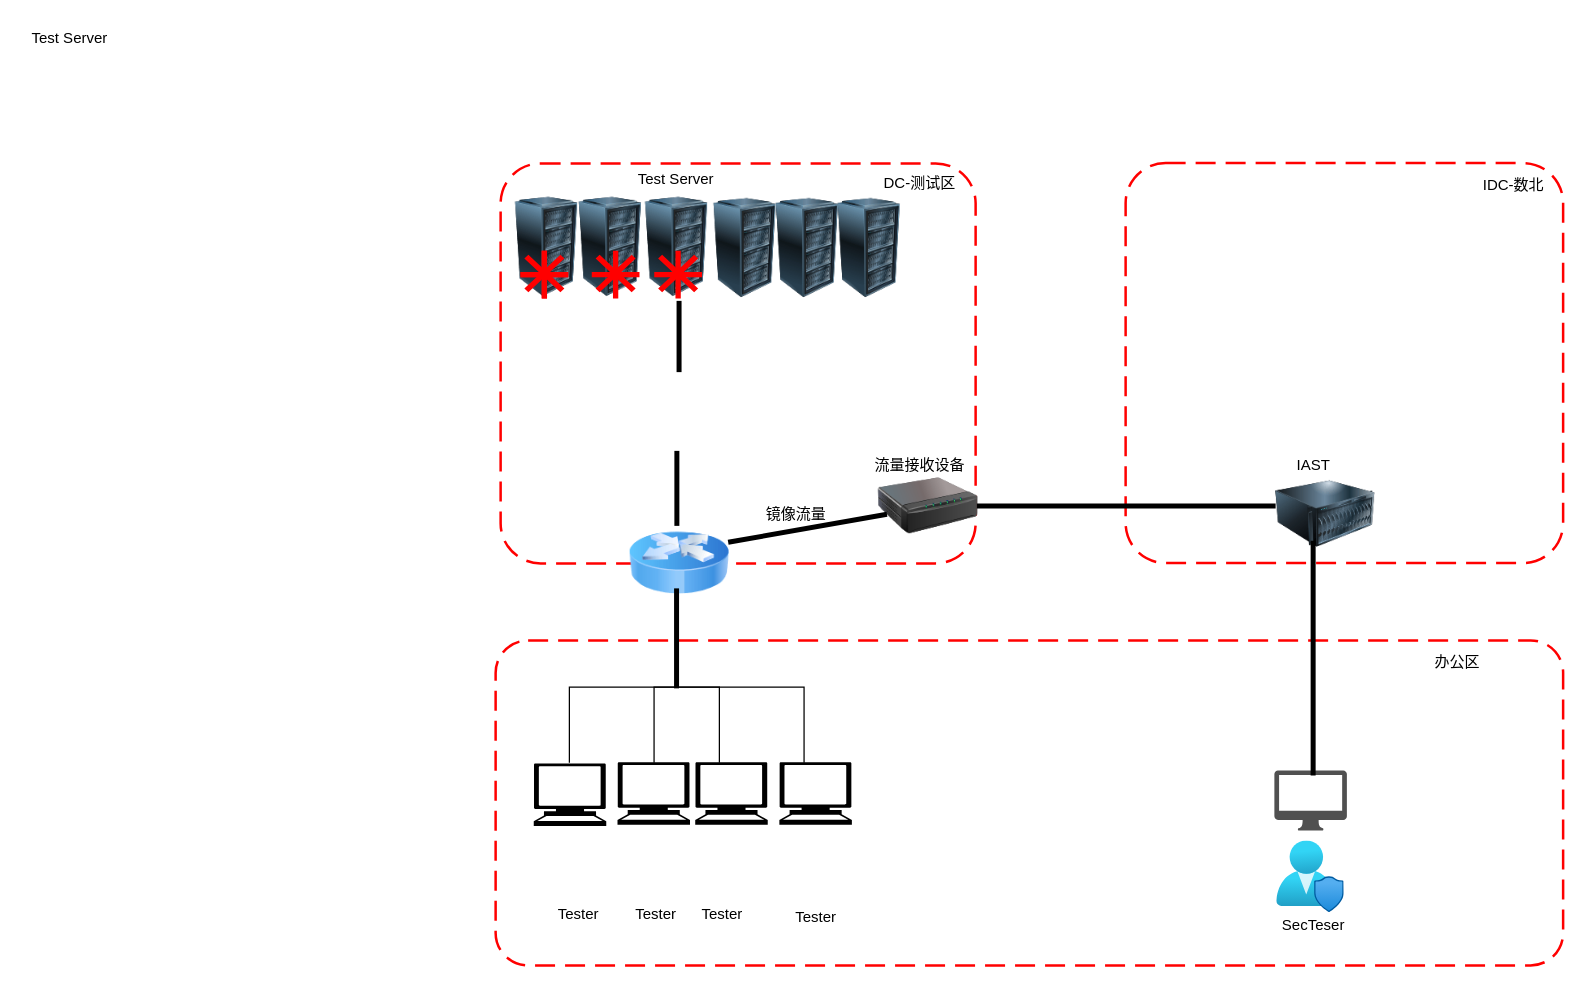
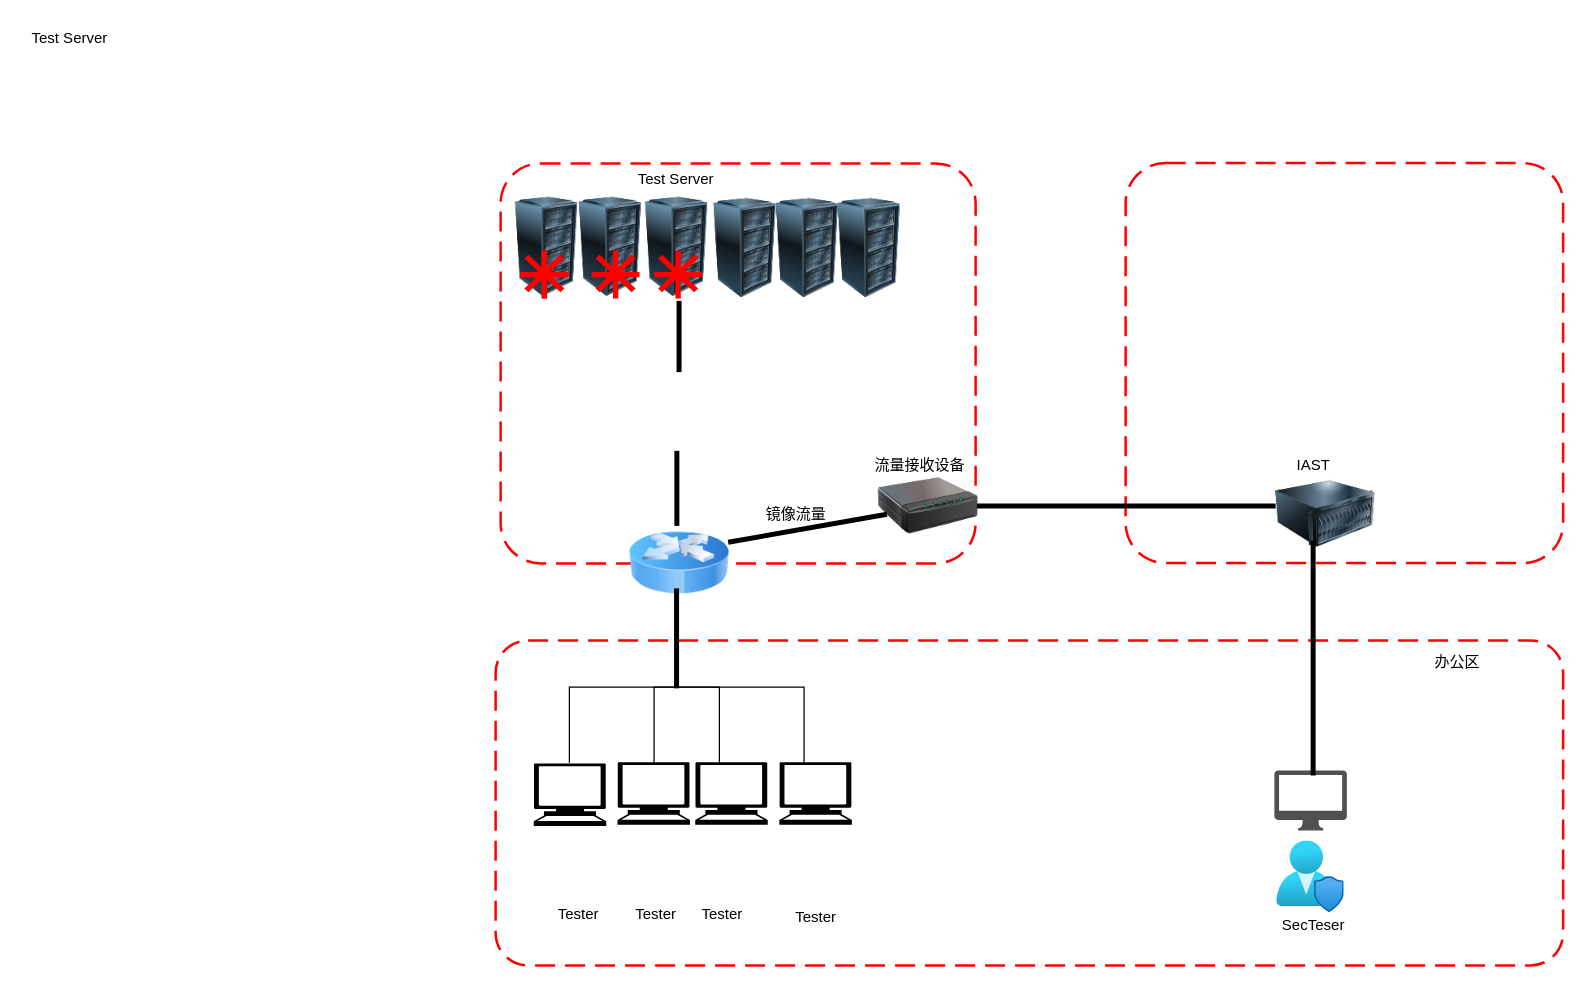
- <mxCell id="6" value="DC-测试区" style="text;html=1;align=center;verticalAlign=middle;resizable=0;points=[];autosize=1;" vertex="1" parent="1"><mxGeometry x="700" y="136" width="70" height="20" as="geometry" /></mxCell>
- <mxCell id="47" value="IDC-数北" style="text;html=1;align=center;verticalAlign=middle;resizable=0;points=[];autosize=1;" vertex="1" parent="1"><mxGeometry x="1180" y="138" width="60" height="20" as="geometry" /></mxCell>
